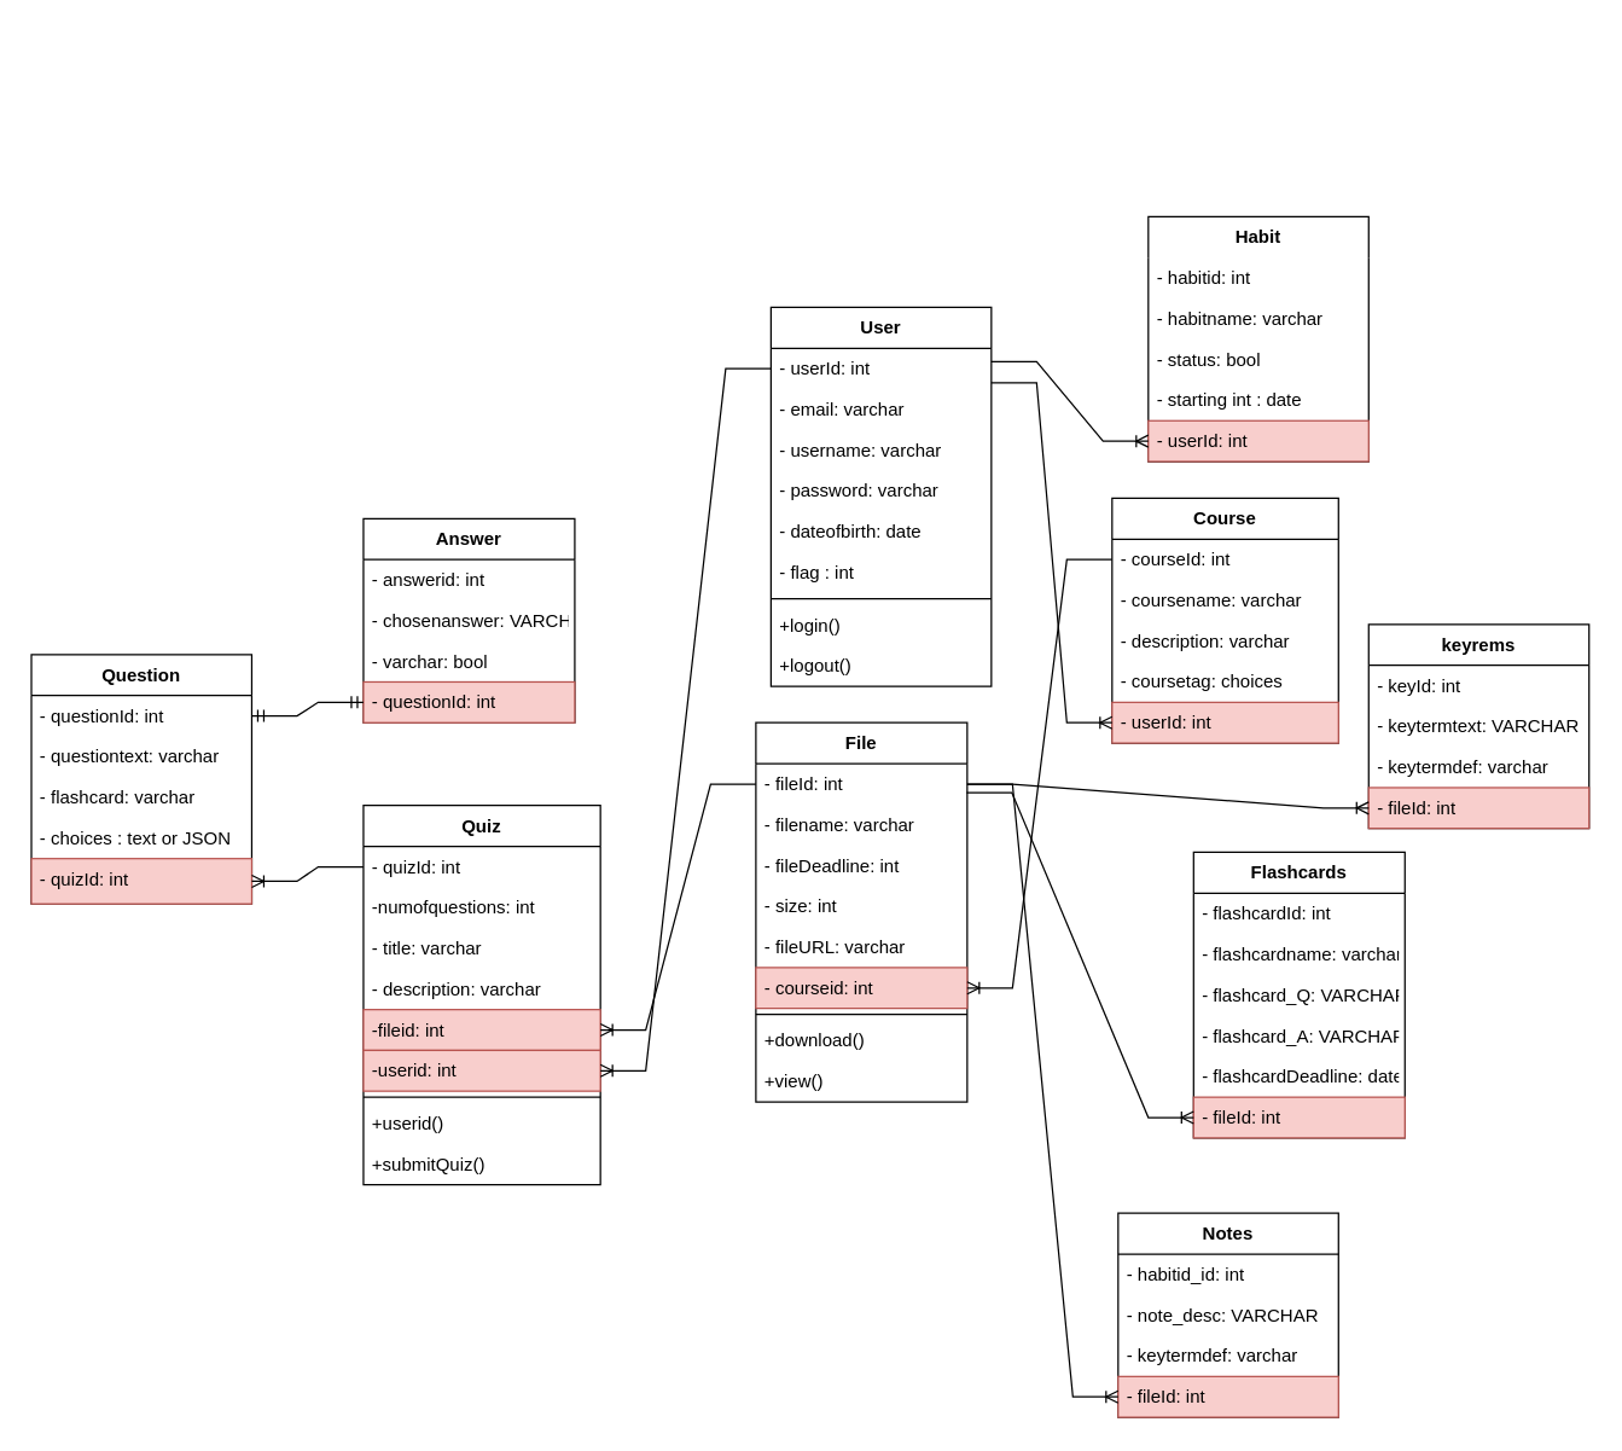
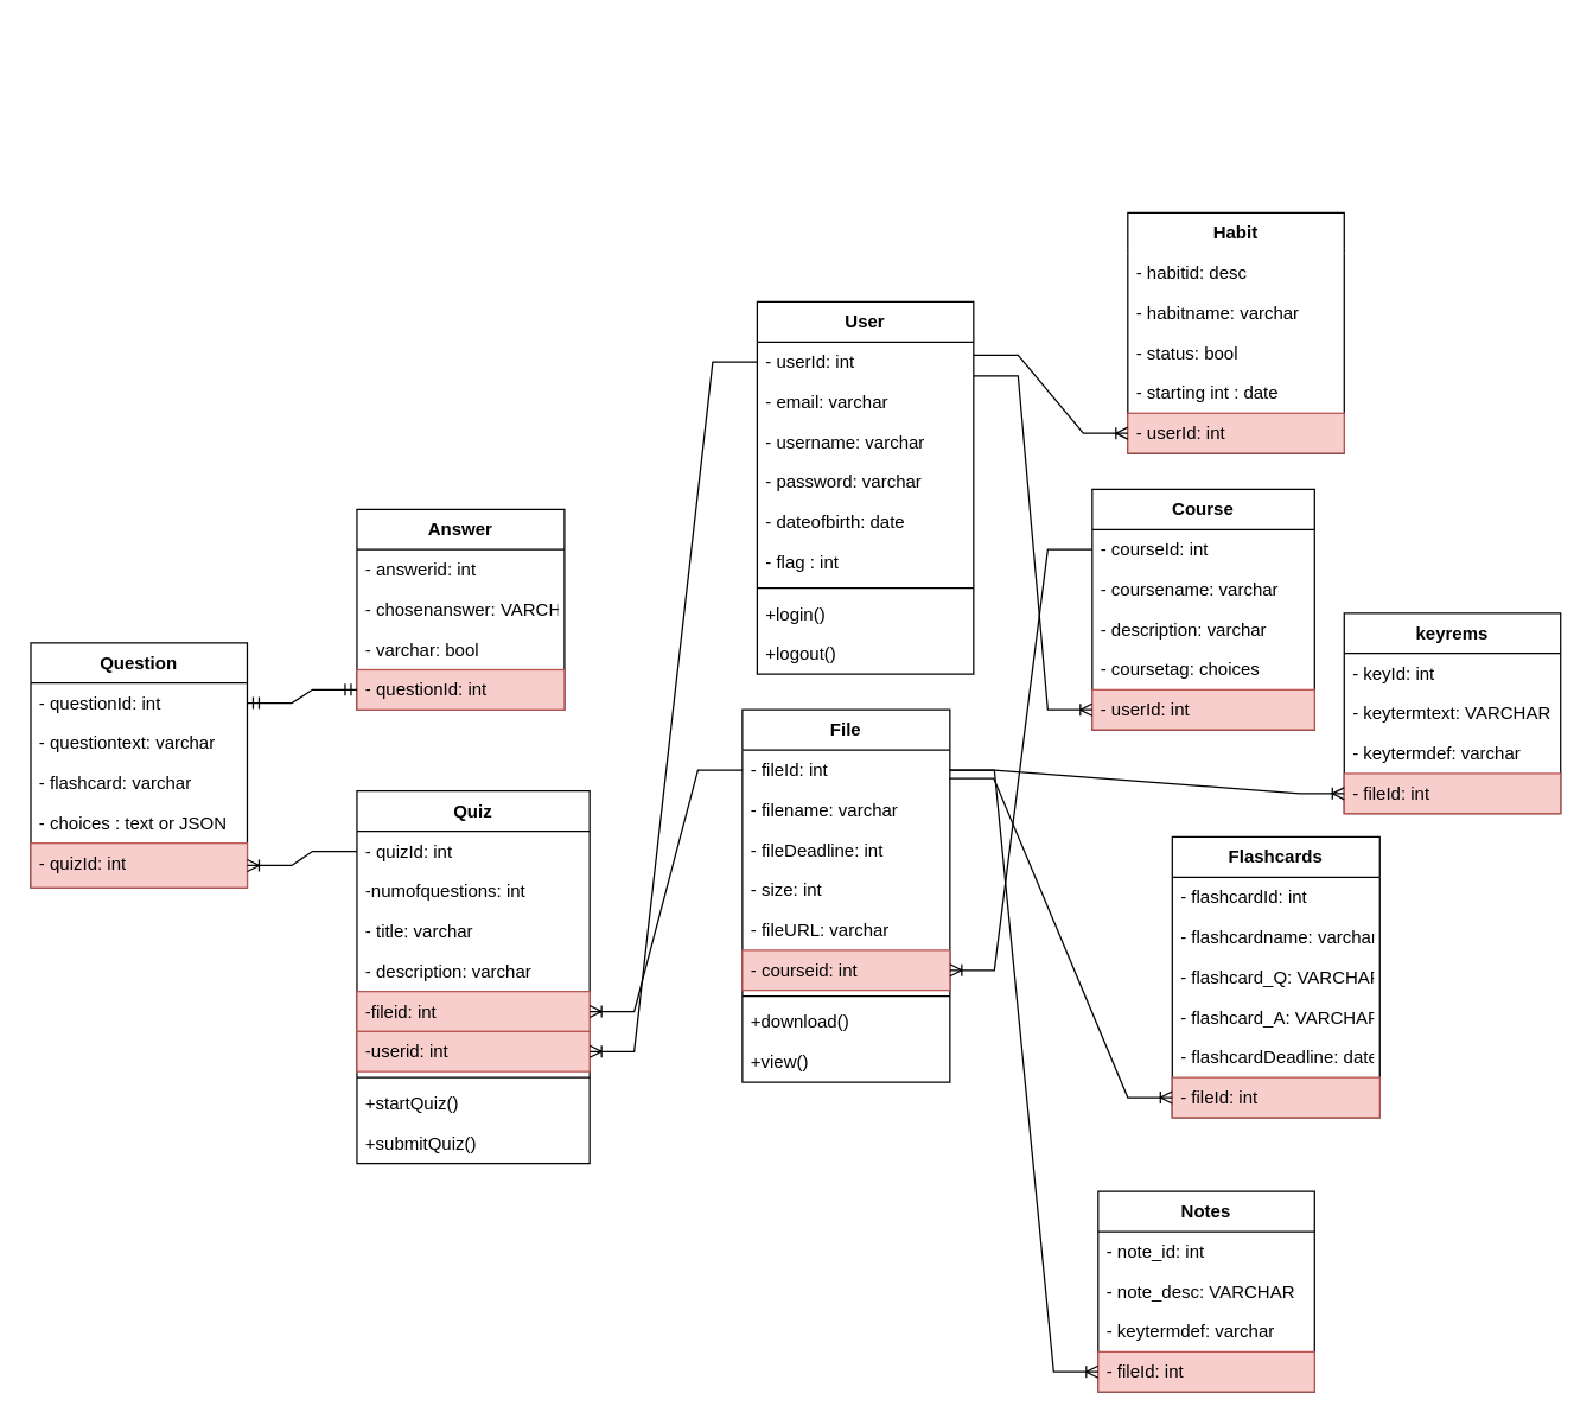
- <mxCell id="62" value="- habitid: int" style="text;strokeColor=none;fillColor=none;align=left;verticalAlign=top;spacingLeft=4;spacingRight=4;overflow=hidden;rotatable=0;points=[[0,0.5],[1,0.5]];portConstraint=eastwest;" parent="61" vertex="1"><mxGeometry y="27.167" width="146" height="27" as="geometry" /></mxCell>
+ <mxCell id="62" value="- habitid: desc" style="text;strokeColor=none;fillColor=none;align=left;verticalAlign=top;spacingLeft=4;spacingRight=4;overflow=hidden;rotatable=0;points=[[0,0.5],[1,0.5]];portConstraint=eastwest;" parent="61" vertex="1"><mxGeometry y="27.167" width="146" height="27" as="geometry" /></mxCell>
- <mxCell id="20" value="+userid()" style="text;strokeColor=none;fillColor=none;align=left;verticalAlign=top;spacingLeft=4;spacingRight=4;overflow=hidden;rotatable=0;points=[[0,0.5],[1,0.5]];portConstraint=eastwest;" parent="12" vertex="1"><mxGeometry y="197.167" width="157" height="27" as="geometry" /></mxCell>
+ <mxCell id="20" value="+startQuiz()" style="text;strokeColor=none;fillColor=none;align=left;verticalAlign=top;spacingLeft=4;spacingRight=4;overflow=hidden;rotatable=0;points=[[0,0.5],[1,0.5]];portConstraint=eastwest;" parent="12" vertex="1"><mxGeometry y="197.167" width="157" height="27" as="geometry" /></mxCell>
- <mxCell id="68" value="- habitid_id: int" style="text;strokeColor=none;fillColor=none;align=left;verticalAlign=top;spacingLeft=4;spacingRight=4;overflow=hidden;rotatable=0;points=[[0,0.5],[1,0.5]];portConstraint=eastwest;" vertex="1" parent="67"><mxGeometry y="27.167" width="146" height="27" as="geometry" /></mxCell>
+ <mxCell id="68" value="- note_id: int" style="text;strokeColor=none;fillColor=none;align=left;verticalAlign=top;spacingLeft=4;spacingRight=4;overflow=hidden;rotatable=0;points=[[0,0.5],[1,0.5]];portConstraint=eastwest;" vertex="1" parent="67"><mxGeometry y="27.167" width="146" height="27" as="geometry" /></mxCell>
